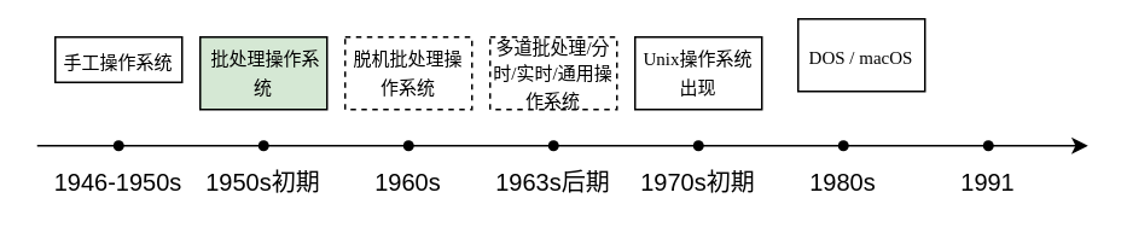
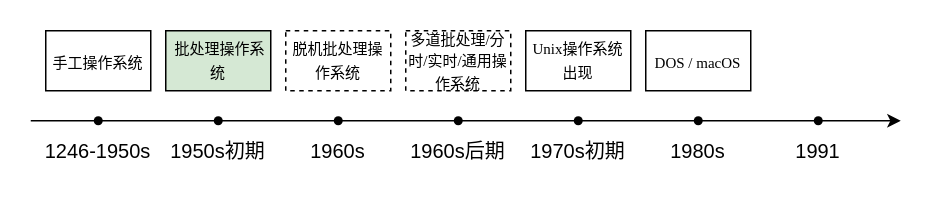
- <mxCell id="21" value="&lt;p class=&quot;MsoNormal&quot;&gt;&lt;font style=&quot;font-size: 10px&quot;&gt;&lt;span style=&quot;font-family: &amp;#34;calibri&amp;#34;&quot;&gt;DOS &lt;/span&gt;&lt;font face=&quot;Calibri&quot;&gt;/&lt;/font&gt;&lt;span style=&quot;font-family: &amp;#34;calibri&amp;#34;&quot;&gt;&amp;nbsp;macOS&lt;/span&gt;&lt;/font&gt;&lt;span style=&quot;font-family: &amp;#34;calibri&amp;#34; ; font-size: 11.0pt&quot;&gt;&lt;/span&gt;&lt;/p&gt;" style="rounded=0;whiteSpace=wrap;html=1;" parent="1" vertex="1"><mxGeometry x="440" y="10" width="70" height="40" as="geometry" /></mxCell>
+ <mxCell id="21" value="&lt;p class=&quot;MsoNormal&quot;&gt;&lt;font style=&quot;font-size: 10px&quot;&gt;&lt;span style=&quot;font-family: &amp;#34;calibri&amp;#34;&quot;&gt;DOS &lt;/span&gt;&lt;font face=&quot;Calibri&quot;&gt;/&lt;/font&gt;&lt;span style=&quot;font-family: &amp;#34;calibri&amp;#34;&quot;&gt;&amp;nbsp;macOS&lt;/span&gt;&lt;/font&gt;&lt;span style=&quot;font-family: &amp;#34;calibri&amp;#34; ; font-size: 11.0pt&quot;&gt;&lt;/span&gt;&lt;/p&gt;" style="rounded=0;whiteSpace=wrap;html=1;" parent="1" vertex="1"><mxGeometry x="430" y="20" width="70" height="40" as="geometry" /></mxCell>
- <mxCell id="6" value="&lt;p class=&quot;MsoNormal&quot;&gt;&lt;font style=&quot;font-size: 10px&quot;&gt;&lt;span style=&quot;font-family: &amp;#34;calibri&amp;#34;&quot;&gt;&lt;font face=&quot;等线&quot;&gt;手工&lt;/font&gt;&lt;/span&gt;操作系统&lt;/font&gt;&lt;span style=&quot;font-family: &amp;#34;calibri&amp;#34; ; font-size: 11.0pt&quot;&gt;&lt;/span&gt;&lt;/p&gt;" style="rounded=0;whiteSpace=wrap;html=1;" parent="1" vertex="1"><mxGeometry x="30" y="20" width="70" height="25" as="geometry" /></mxCell>
+ <mxCell id="6" value="&lt;p class=&quot;MsoNormal&quot;&gt;&lt;font style=&quot;font-size: 10px&quot;&gt;&lt;span style=&quot;font-family: &amp;#34;calibri&amp;#34;&quot;&gt;&lt;font face=&quot;等线&quot;&gt;手工&lt;/font&gt;&lt;/span&gt;操作系统&lt;/font&gt;&lt;span style=&quot;font-family: &amp;#34;calibri&amp;#34; ; font-size: 11.0pt&quot;&gt;&lt;/span&gt;&lt;/p&gt;" style="rounded=0;whiteSpace=wrap;html=1;" parent="1" vertex="1"><mxGeometry x="30" y="20" width="70" height="40" as="geometry" /></mxCell>
- <mxCell id="3" value="&lt;p class=&quot;MsoNormal&quot;&gt;&lt;span style=&quot;font-size: 10.0pt&quot;&gt;1946-1950&lt;/span&gt;&lt;span style=&quot;font-size: 10.0pt&quot;&gt;s&lt;/span&gt;&lt;span style=&quot;font-family: &amp;#34;calibri&amp;#34; ; font-size: 11.0pt&quot;&gt;&lt;/span&gt;&lt;/p&gt;" style="text;html=1;strokeColor=none;fillColor=none;align=center;verticalAlign=middle;whiteSpace=wrap;rounded=0;" parent="1" vertex="1"><mxGeometry x="20" y="90" width="90" height="20" as="geometry" /></mxCell>
+ <mxCell id="3" value="&lt;p class=&quot;MsoNormal&quot;&gt;&lt;span style=&quot;font-size: 10.0pt&quot;&gt;1246-1950&lt;/span&gt;&lt;span style=&quot;font-size: 10.0pt&quot;&gt;s&lt;/span&gt;&lt;span style=&quot;font-family: &amp;#34;calibri&amp;#34; ; font-size: 11.0pt&quot;&gt;&lt;/span&gt;&lt;/p&gt;" style="text;html=1;strokeColor=none;fillColor=none;align=center;verticalAlign=middle;whiteSpace=wrap;rounded=0;" parent="1" vertex="1"><mxGeometry x="20" y="90" width="90" height="20" as="geometry" /></mxCell>
- <mxCell id="13" value="&lt;span style=&quot;font-size: 13.333px&quot;&gt;1963s后期&lt;/span&gt;" style="text;html=1;strokeColor=none;fillColor=none;align=center;verticalAlign=middle;whiteSpace=wrap;rounded=0;" parent="1" vertex="1"><mxGeometry x="260" y="90" width="90" height="20" as="geometry" /></mxCell>
+ <mxCell id="13" value="&lt;span style=&quot;font-size: 13.333px&quot;&gt;1960s后期&lt;/span&gt;" style="text;html=1;strokeColor=none;fillColor=none;align=center;verticalAlign=middle;whiteSpace=wrap;rounded=0;" parent="1" vertex="1"><mxGeometry x="260" y="90" width="90" height="20" as="geometry" /></mxCell>
